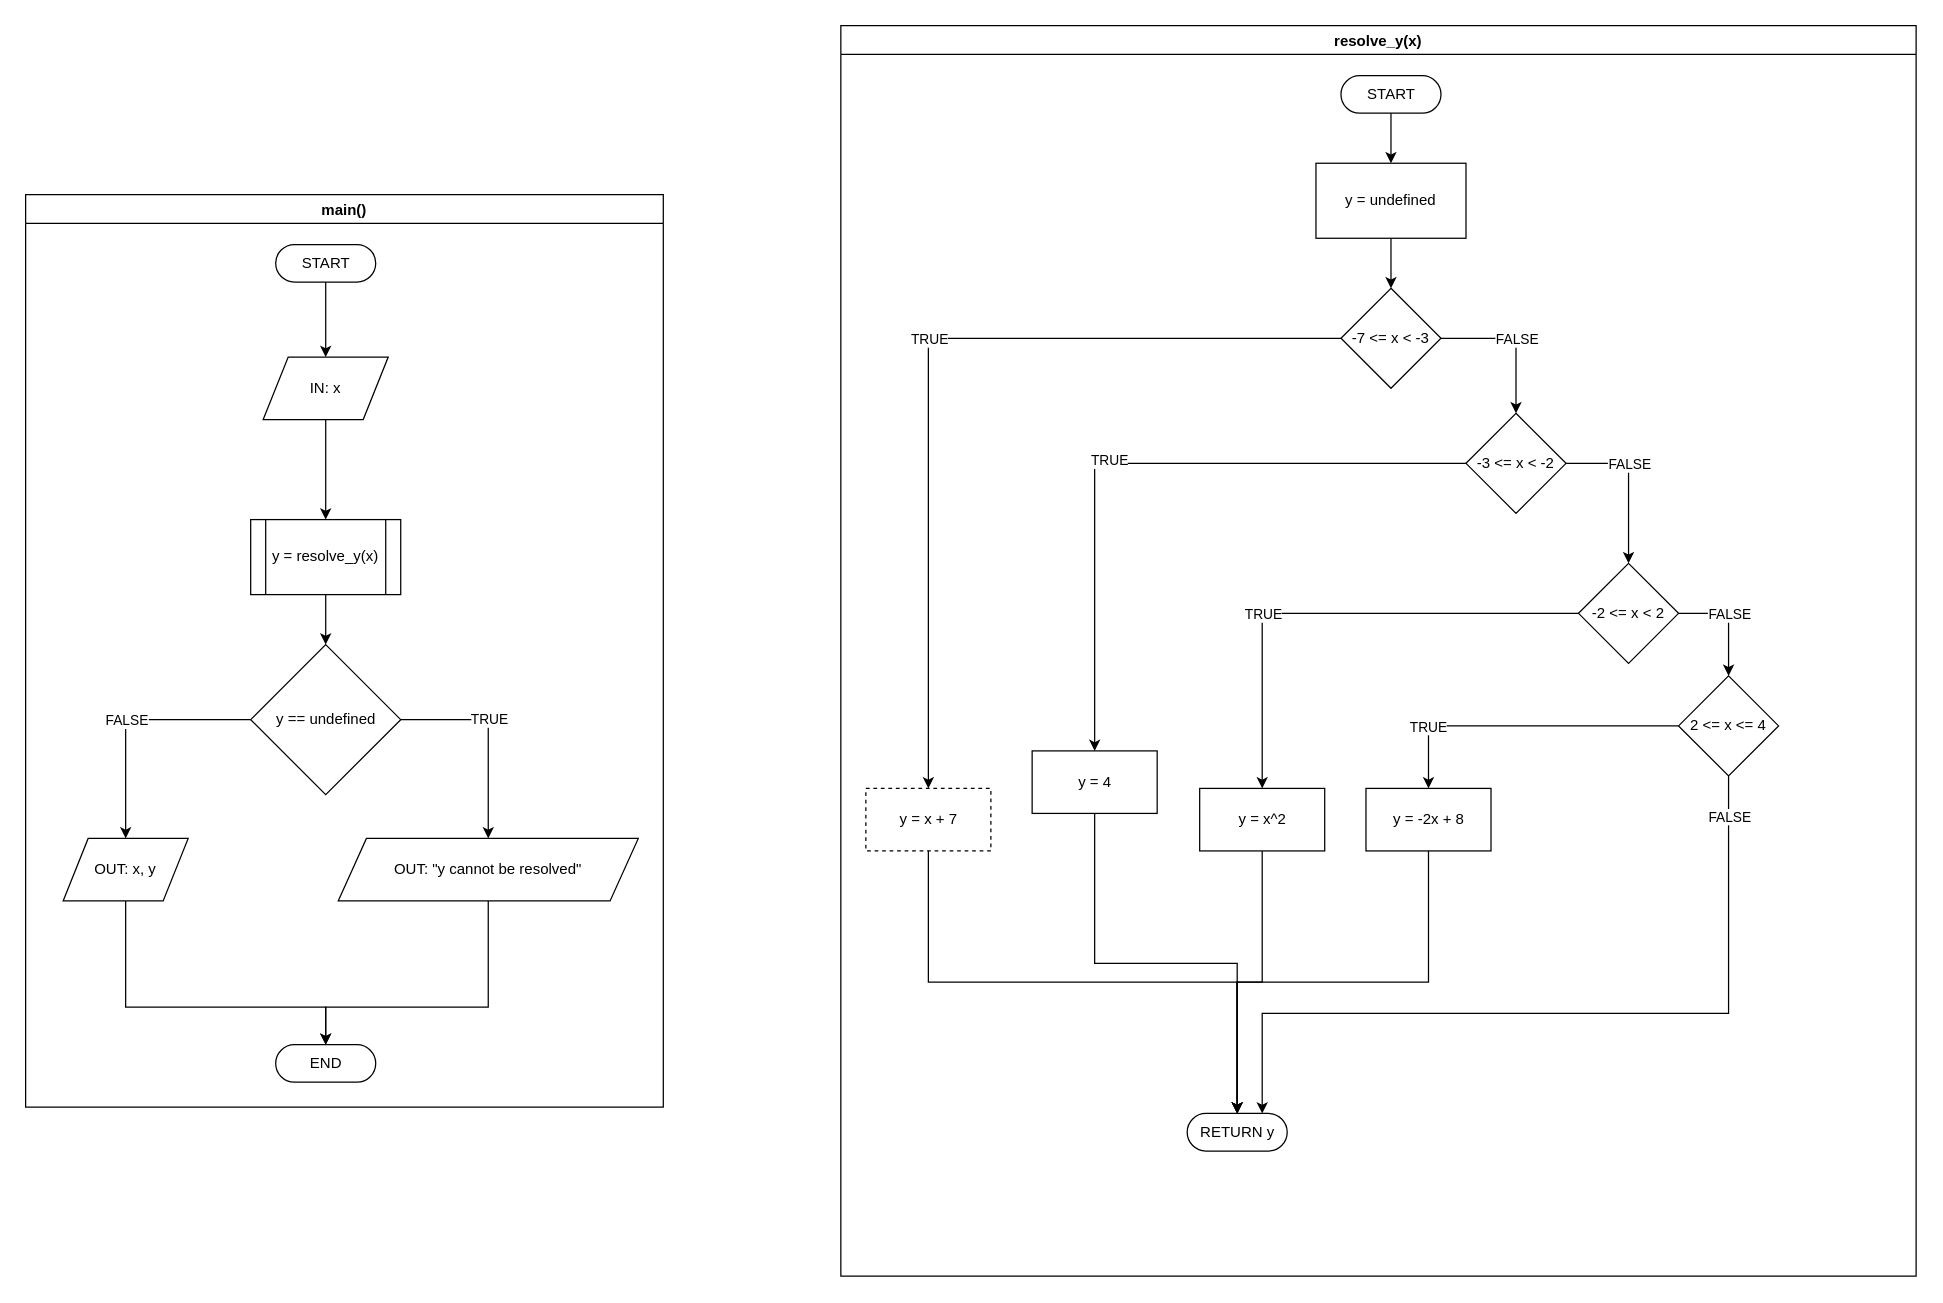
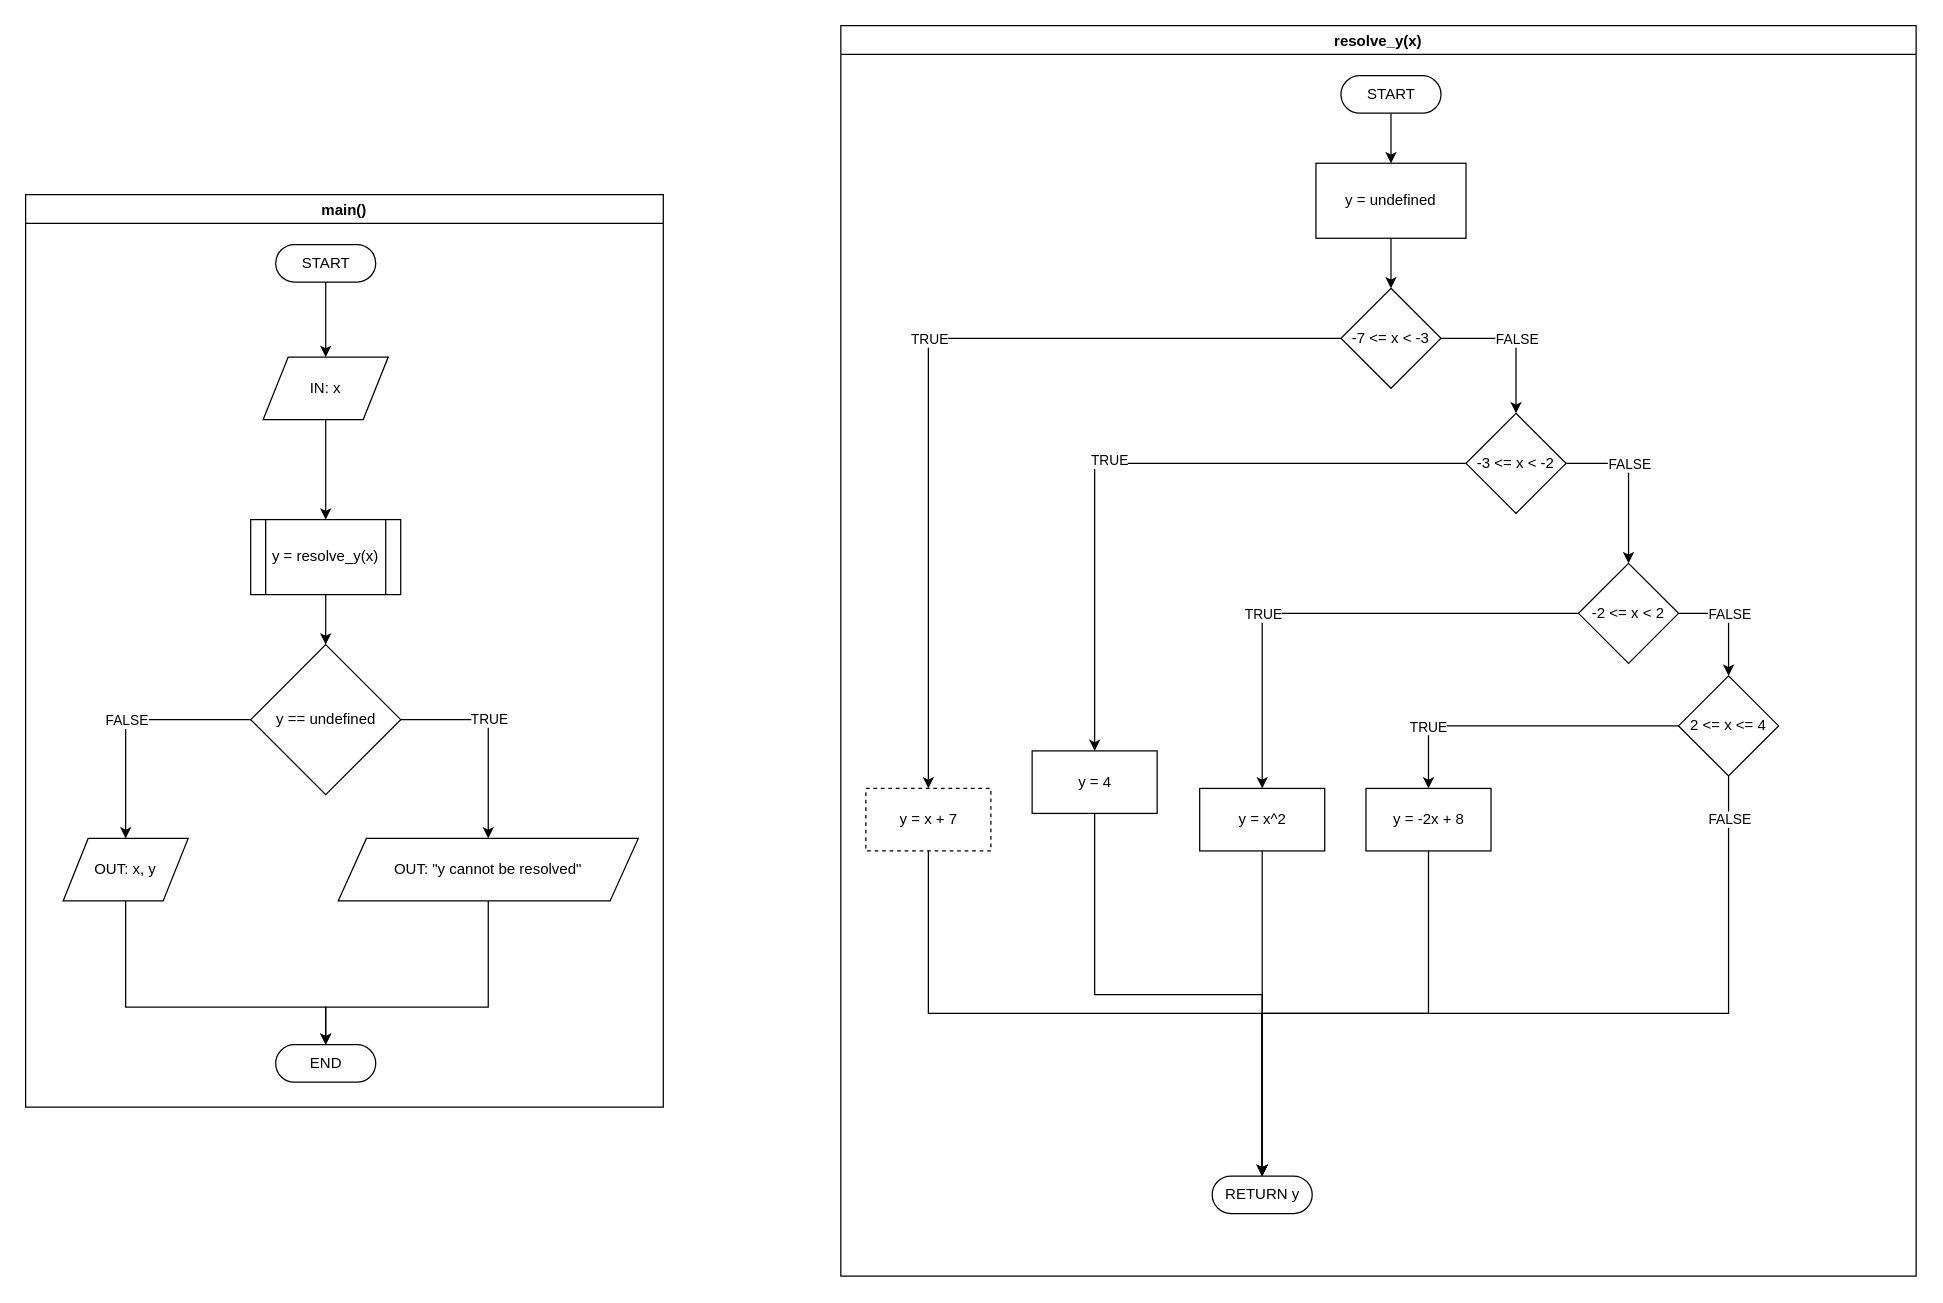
- <mxCell id="46" value="RETURN y" style="html=1;dashed=0;whitespace=wrap;shape=mxgraph.dfd.start" parent="19" vertex="1"><mxGeometry x="277" y="870" width="80" height="30" as="geometry" /></mxCell>
+ <mxCell id="46" value="RETURN y" style="html=1;dashed=0;whitespace=wrap;shape=mxgraph.dfd.start" parent="19" vertex="1"><mxGeometry x="297" y="920" width="80" height="30" as="geometry" /></mxCell>
